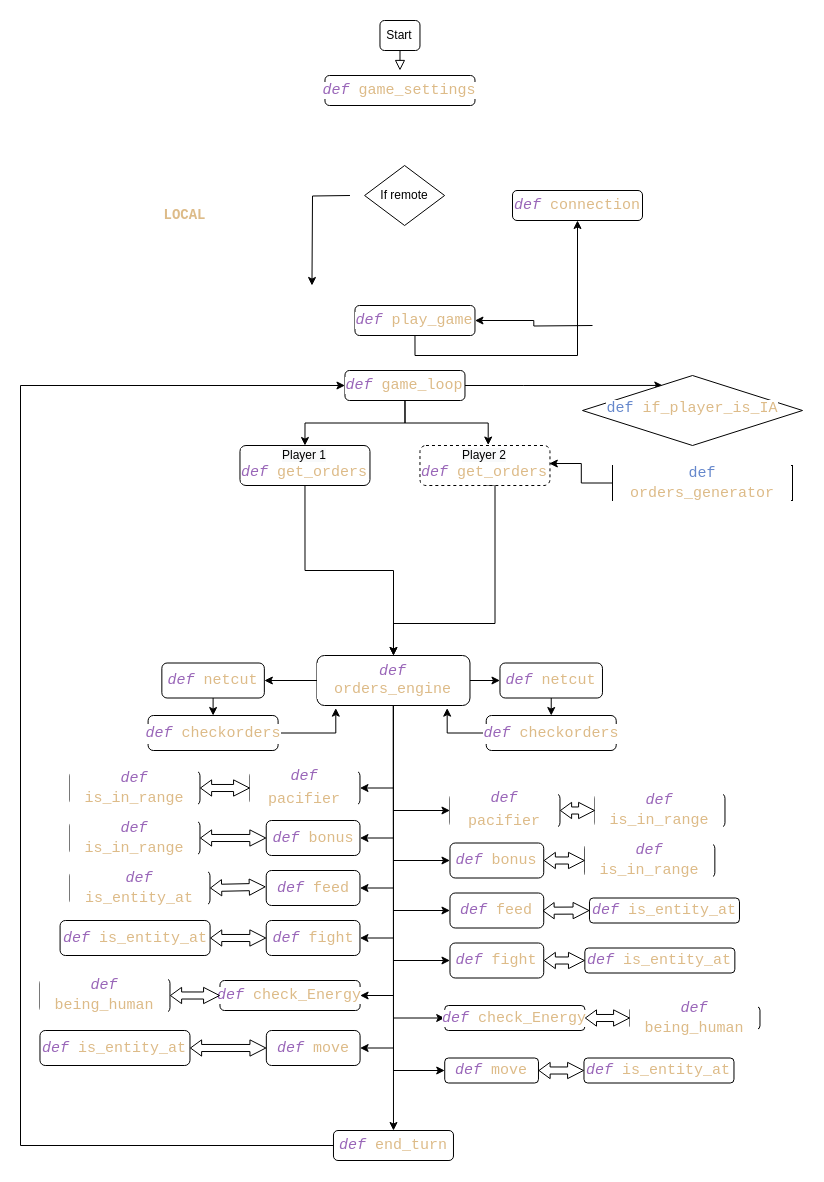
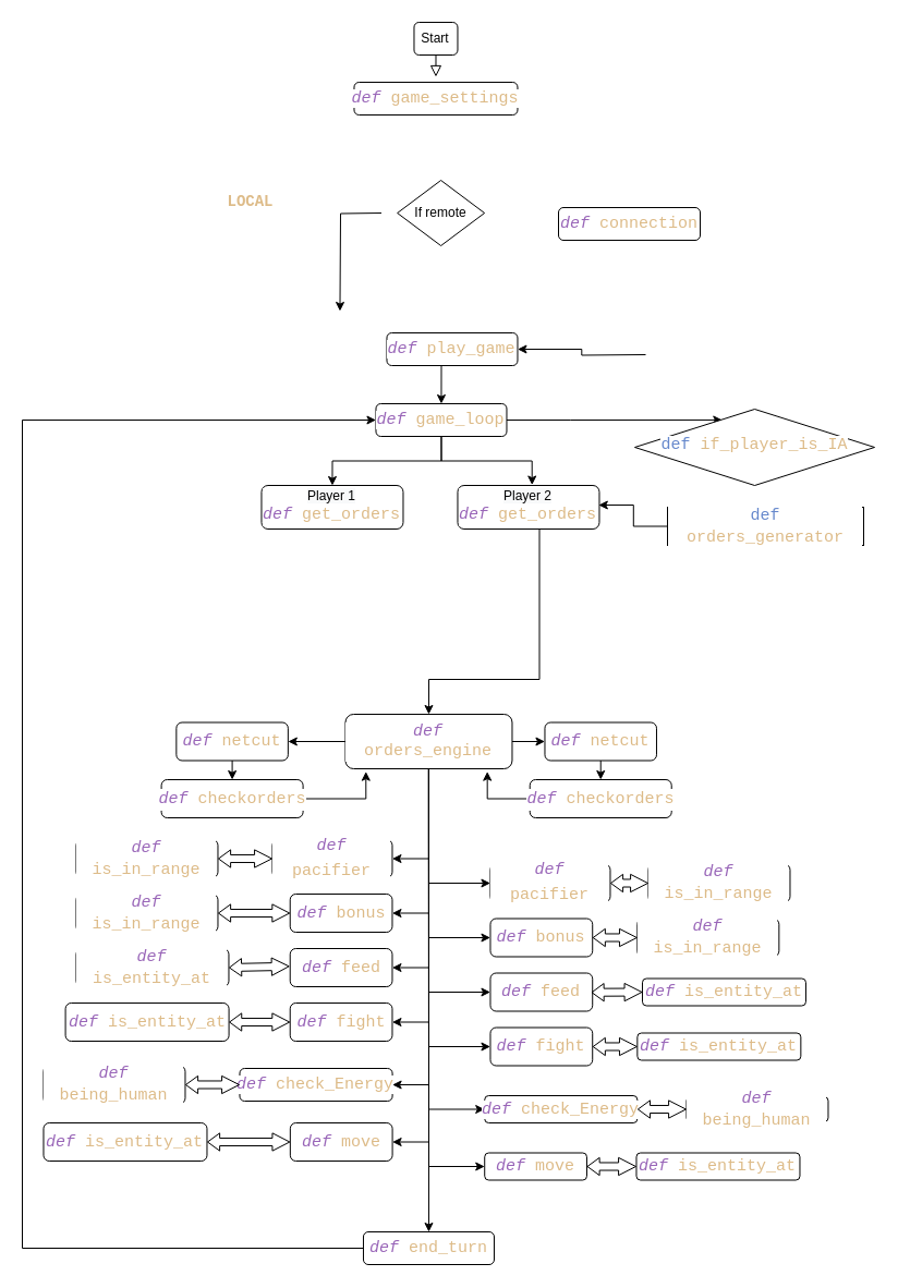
- <mxCell id="83" value="&lt;b&gt;LOCAL&lt;/b&gt;" style="text;html=1;align=center;verticalAlign=middle;resizable=0;points=[];autosize=1;strokeColor=none;fillColor=none;fontSize=14;fontFamily=Courier New;fontColor=#DDBB88;" parent="1" vertex="1"><mxGeometry x="154.47" y="205" width="60" height="20" as="geometry" /></mxCell>
+ <mxCell id="83" value="&lt;b&gt;LOCAL&lt;/b&gt;" style="text;html=1;align=center;verticalAlign=middle;resizable=0;points=[];autosize=1;strokeColor=none;fillColor=none;fontSize=14;fontFamily=Courier New;fontColor=#DDBB88;" parent="1" vertex="1"><mxGeometry x="199.47" y="175" width="60" height="20" as="geometry" /></mxCell>
- <mxCell id="6" style="edgeStyle=orthogonalEdgeStyle;rounded=0;orthogonalLoop=1;jettySize=auto;html=1;exitX=0.5;exitY=1;exitDx=0;exitDy=0;fontFamily=Courier New;fontSize=12;fontColor=#DDBB88;" parent="1" source="7" target="8" edge="1"><mxGeometry relative="1" as="geometry" /></mxCell>
+ <mxCell id="6" style="edgeStyle=orthogonalEdgeStyle;rounded=0;orthogonalLoop=1;jettySize=auto;html=1;exitX=0.5;exitY=1;exitDx=0;exitDy=0;entryX=0.5;entryY=0;entryDx=0;entryDy=0;fontFamily=Courier New;fontSize=12;fontColor=#DDBB88;" parent="1" source="7" target="31" edge="1"><mxGeometry relative="1" as="geometry" /></mxCell>
- <mxCell id="13" value="&lt;span style=&quot;color: rgb(0 , 0 , 0) ; background-color: rgb(248 , 249 , 250)&quot;&gt;Player 2&lt;/span&gt;&lt;br style=&quot;color: rgb(0 , 0 , 0) ; background-color: rgb(248 , 249 , 250)&quot;&gt;&lt;div style=&quot;color: rgb(102 , 136 , 204) ; font-family: &amp;#34;consolas&amp;#34; , &amp;#34;courier new&amp;#34; , monospace ; font-size: 15px ; line-height: 20px&quot;&gt;&lt;span style=&quot;color: rgb(153 , 102 , 184) ; font-style: italic&quot;&gt;def&lt;/span&gt; &lt;span style=&quot;color: rgb(221 , 187 , 136)&quot;&gt;get_orders&lt;/span&gt;&lt;/div&gt;" style="rounded=1;whiteSpace=wrap;html=1;labelBackgroundColor=#FFFFFF;fontSize=12;fontColor=#FF9408;dashed=1;" parent="1" vertex="1"><mxGeometry x="419.47" y="445" width="130" height="40" as="geometry" /></mxCell>
+ <mxCell id="13" value="&lt;span style=&quot;color: rgb(0 , 0 , 0) ; background-color: rgb(248 , 249 , 250)&quot;&gt;Player 2&lt;/span&gt;&lt;br style=&quot;color: rgb(0 , 0 , 0) ; background-color: rgb(248 , 249 , 250)&quot;&gt;&lt;div style=&quot;color: rgb(102 , 136 , 204) ; font-family: &amp;#34;consolas&amp;#34; , &amp;#34;courier new&amp;#34; , monospace ; font-size: 15px ; line-height: 20px&quot;&gt;&lt;span style=&quot;color: rgb(153 , 102 , 184) ; font-style: italic&quot;&gt;def&lt;/span&gt; &lt;span style=&quot;color: rgb(221 , 187 , 136)&quot;&gt;get_orders&lt;/span&gt;&lt;/div&gt;" style="rounded=1;whiteSpace=wrap;html=1;labelBackgroundColor=#FFFFFF;fontSize=12;fontColor=#FF9408;" parent="1" vertex="1"><mxGeometry x="419.47" y="445" width="130" height="40" as="geometry" /></mxCell>
- <mxCell id="9" style="edgeStyle=orthogonalEdgeStyle;rounded=0;orthogonalLoop=1;jettySize=auto;html=1;exitX=0.5;exitY=1;exitDx=0;exitDy=0;entryX=0.5;entryY=0;entryDx=0;entryDy=0;fontFamily=Courier New;fontSize=12;fontColor=#DDBB88;" parent="1" source="10" target="53" edge="1"><mxGeometry relative="1" as="geometry" /></mxCell>
